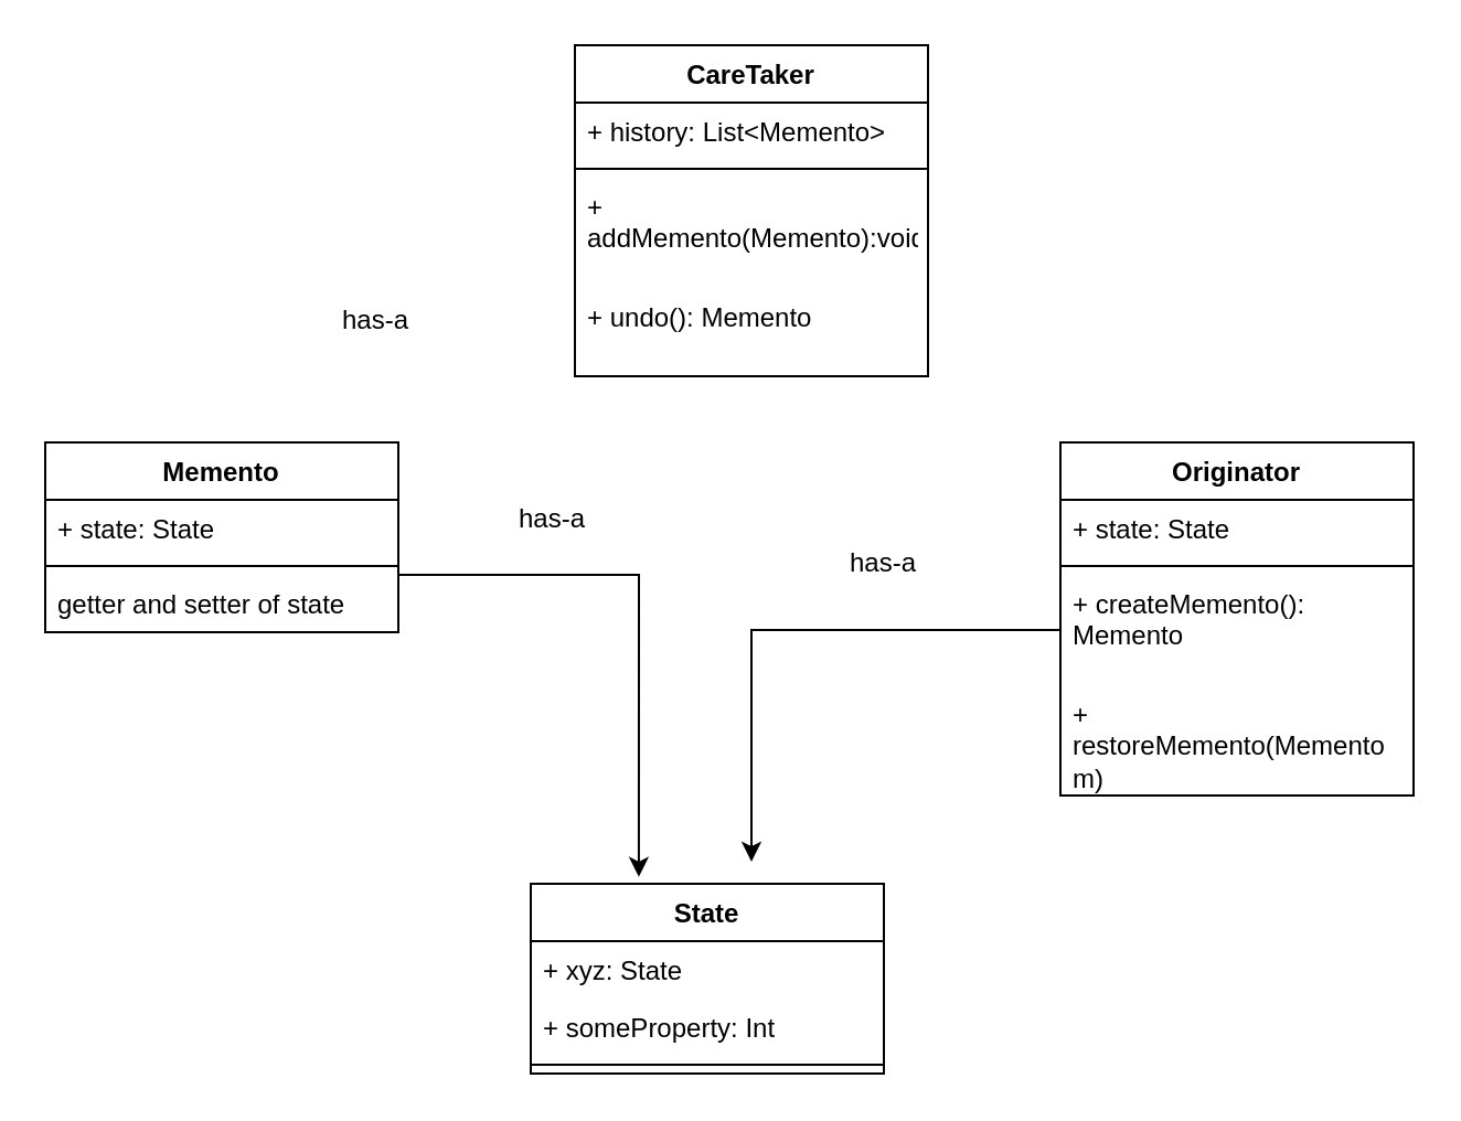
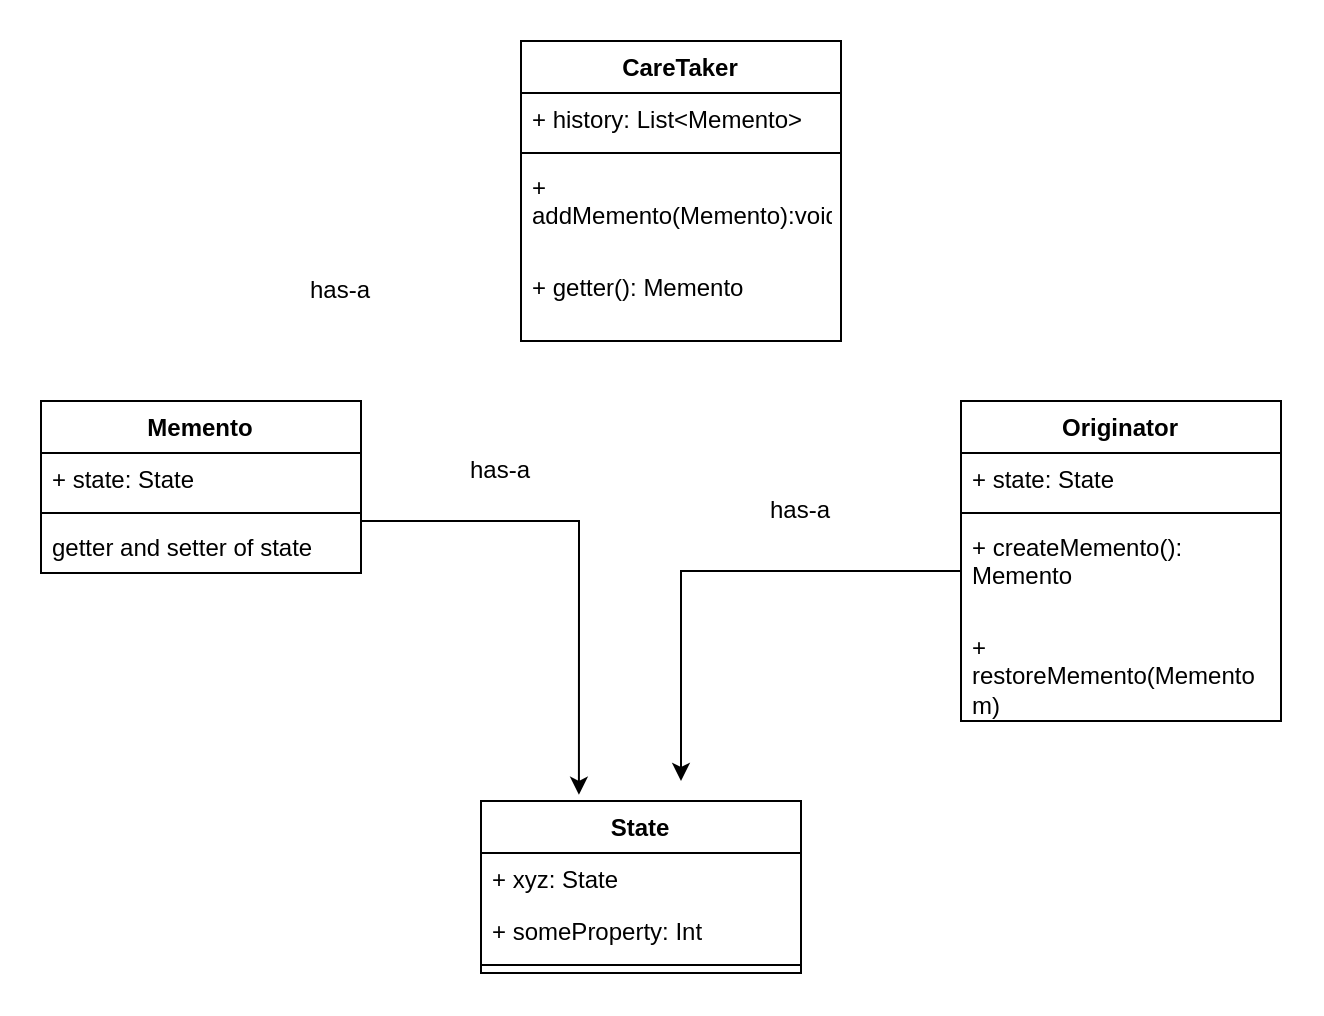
- <mxCell id="6" value="+ undo(): Memento&amp;nbsp;" style="text;strokeColor=none;fillColor=none;align=left;verticalAlign=top;spacingLeft=4;spacingRight=4;overflow=hidden;rotatable=0;points=[[0,0.5],[1,0.5]];portConstraint=eastwest;whiteSpace=wrap;html=1;" vertex="1" parent="2"><mxGeometry y="110" width="160" height="40" as="geometry" /></mxCell>
+ <mxCell id="6" value="+ getter(): Memento&amp;nbsp;" style="text;strokeColor=none;fillColor=none;align=left;verticalAlign=top;spacingLeft=4;spacingRight=4;overflow=hidden;rotatable=0;points=[[0,0.5],[1,0.5]];portConstraint=eastwest;whiteSpace=wrap;html=1;" vertex="1" parent="2"><mxGeometry y="110" width="160" height="40" as="geometry" /></mxCell>
